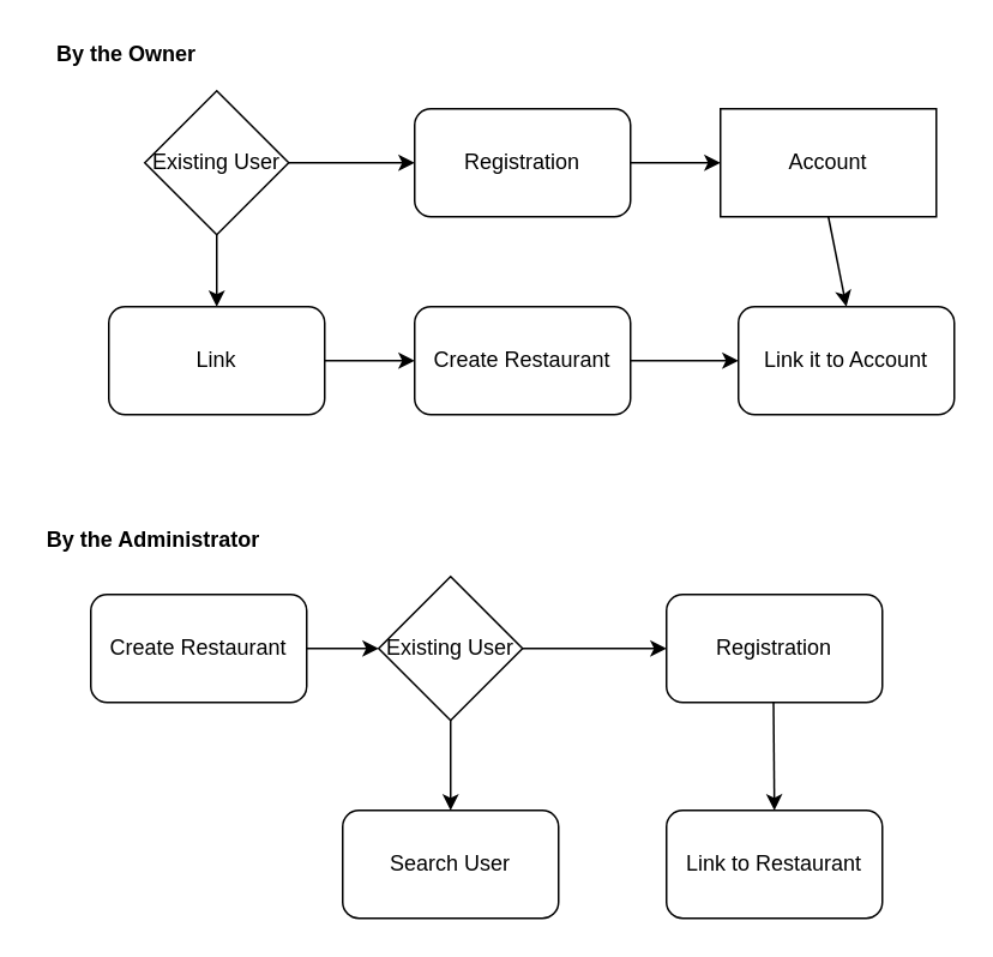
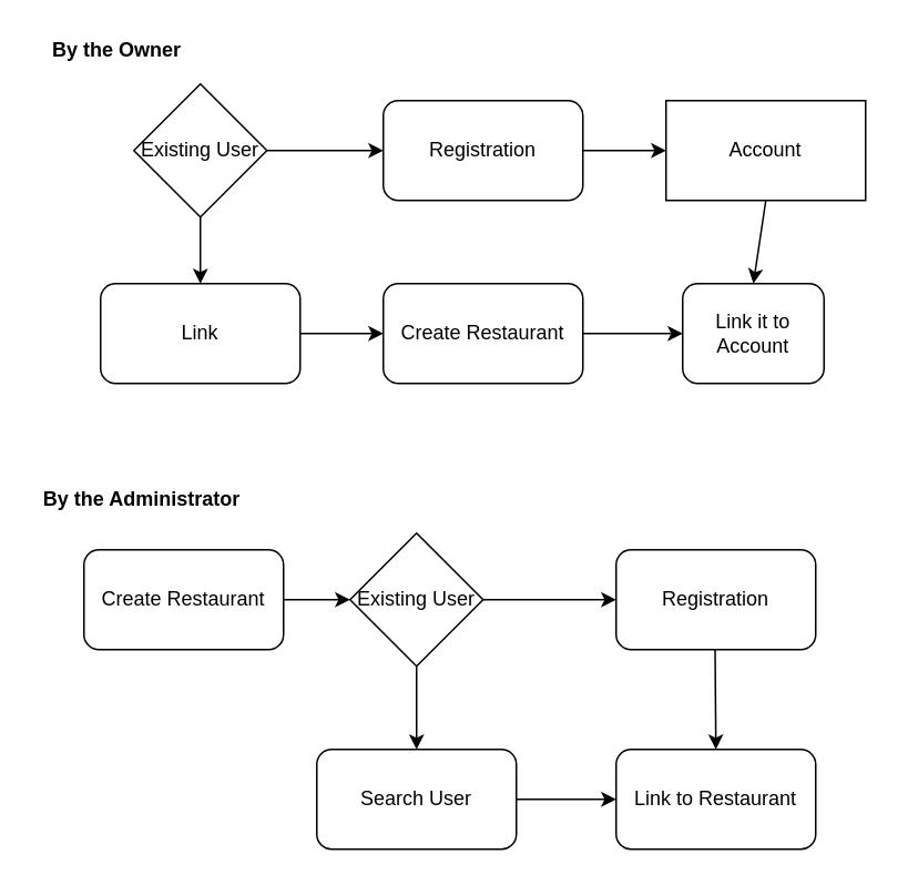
- <mxCell id="10" value="Link it to Account" style="rounded=1;whiteSpace=wrap;html=1;" vertex="1" parent="1"><mxGeometry x="410" y="170" width="120" height="60" as="geometry" /></mxCell>
+ <mxCell id="10" value="Link it to Account" style="rounded=1;whiteSpace=wrap;html=1;" vertex="1" parent="1"><mxGeometry x="410" y="170" width="85" height="60" as="geometry" /></mxCell>
+ <mxCell id="23" value="" style="endArrow=classic;html=1;entryX=0;entryY=0.5;entryDx=0;entryDy=0;exitX=1;exitY=0.5;exitDx=0;exitDy=0;" edge="1" parent="1" source="16" target="17"><mxGeometry width="50" height="50" relative="1" as="geometry"><mxPoint x="310" y="480" as="sourcePoint" /><mxPoint x="380" y="479.5" as="targetPoint" /></mxGeometry></mxCell>
